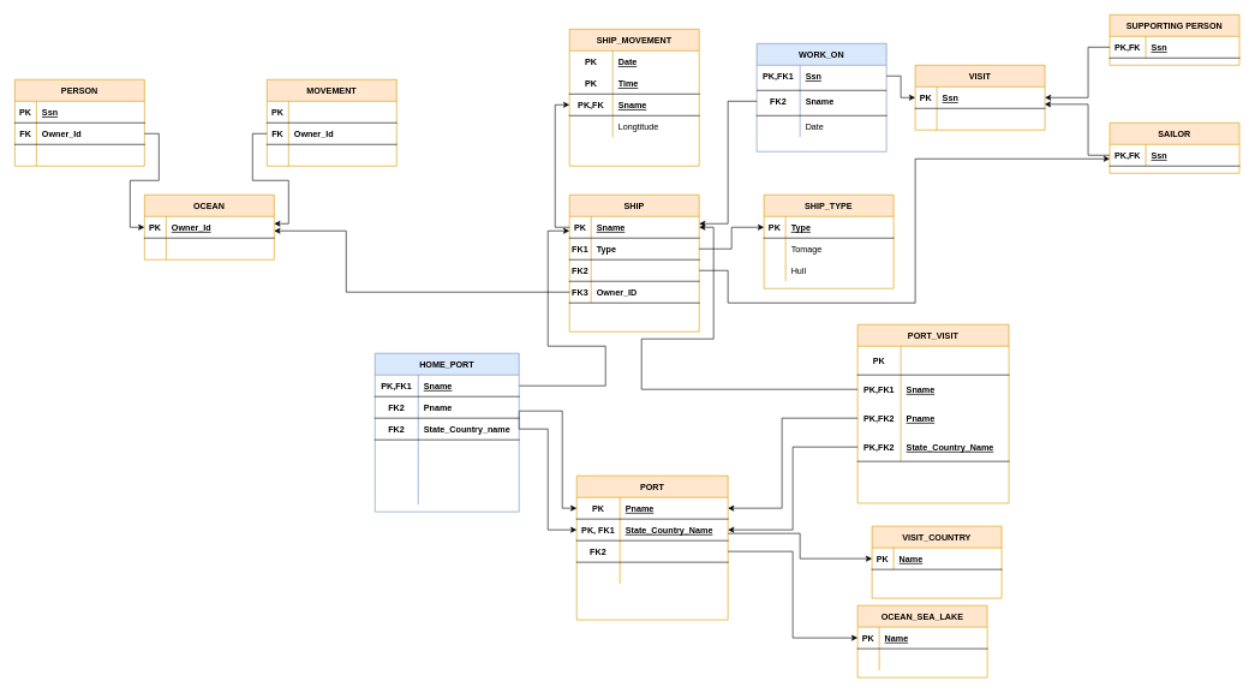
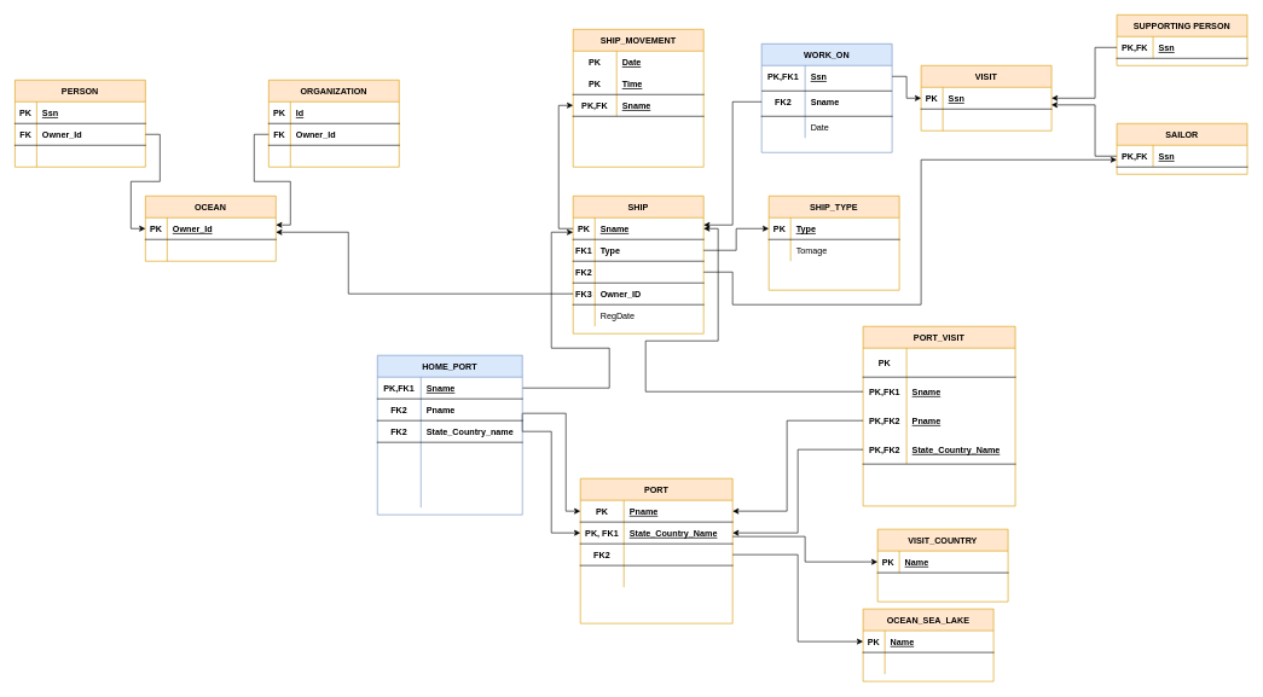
- <mxCell id="12" value="MOVEMENT" style="shape=table;startSize=30;container=1;collapsible=1;childLayout=tableLayout;fixedRows=1;rowLines=0;fontStyle=1;align=center;resizeLast=1;fillColor=#ffe6cc;strokeColor=#d79b00;" parent="1" vertex="1"><mxGeometry x="370" y="110" width="180" height="120" as="geometry" /></mxCell>
+ <mxCell id="12" value="ORGANIZATION" style="shape=table;startSize=30;container=1;collapsible=1;childLayout=tableLayout;fixedRows=1;rowLines=0;fontStyle=1;align=center;resizeLast=1;fillColor=#ffe6cc;strokeColor=#d79b00;" parent="1" vertex="1"><mxGeometry x="370" y="110" width="180" height="120" as="geometry" /></mxCell>
+ <mxCell id="15" value="Id" style="shape=partialRectangle;connectable=0;fillColor=none;top=0;left=0;bottom=0;right=0;align=left;spacingLeft=6;fontStyle=5;overflow=hidden;" parent="13" vertex="1"><mxGeometry x="30" width="150" height="30" as="geometry" /></mxCell>
- <mxCell id="56" value="Longtitude" style="shape=partialRectangle;connectable=0;fillColor=none;top=0;left=0;bottom=0;right=0;align=left;spacingLeft=6;overflow=hidden;" parent="54" vertex="1"><mxGeometry x="60" width="120" height="30" as="geometry" /></mxCell>
- <mxCell id="78" value="Hull" style="shape=partialRectangle;connectable=0;fillColor=none;top=0;left=0;bottom=0;right=0;align=left;spacingLeft=6;overflow=hidden;" parent="76" vertex="1"><mxGeometry x="30" width="150" height="30" as="geometry" /></mxCell>
+ <mxCell id="43" value="RegDate" style="shape=partialRectangle;connectable=0;fillColor=none;top=0;left=0;bottom=0;right=0;align=left;spacingLeft=6;overflow=hidden;" parent="41" vertex="1"><mxGeometry x="30" width="150" height="30" as="geometry" /></mxCell>
